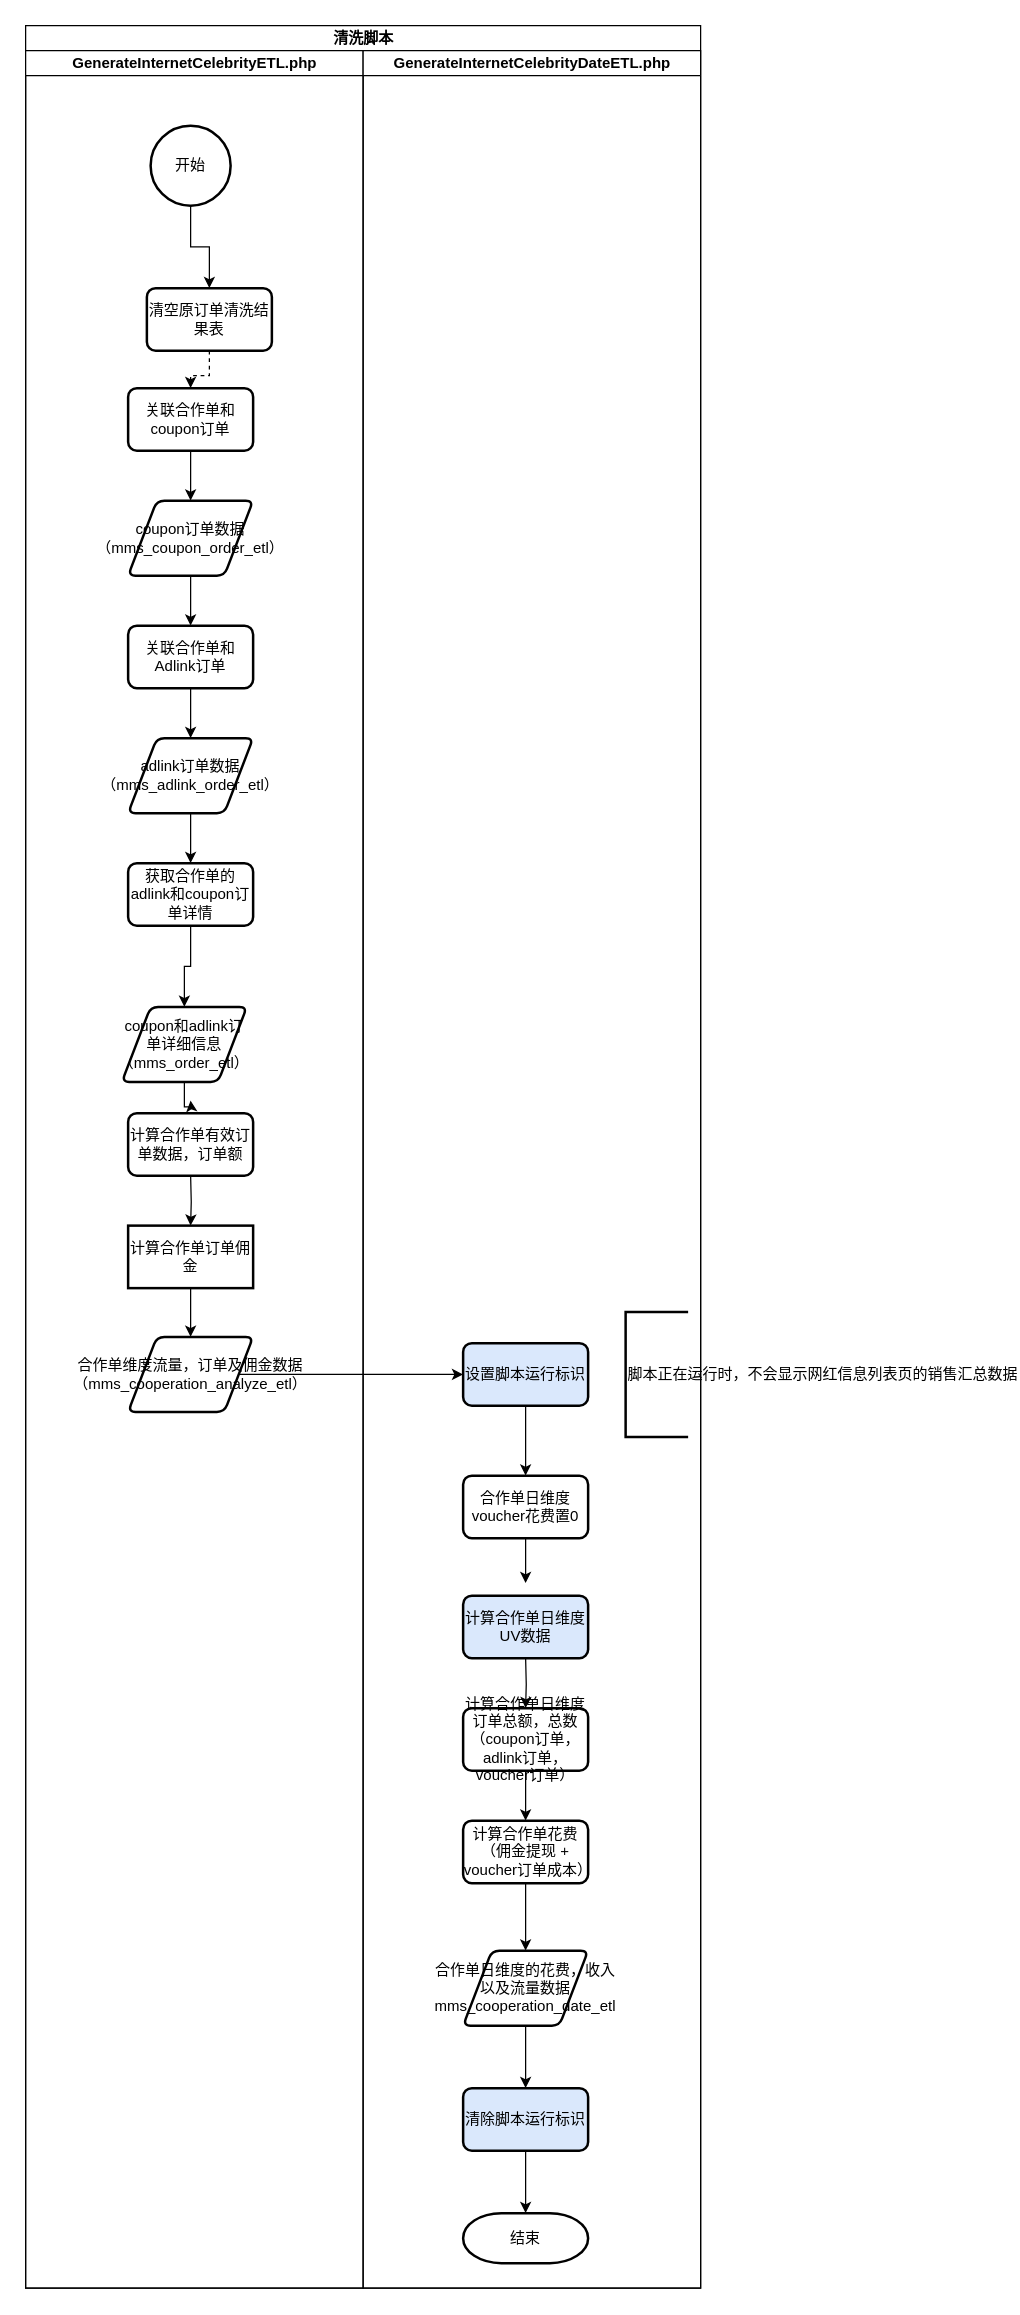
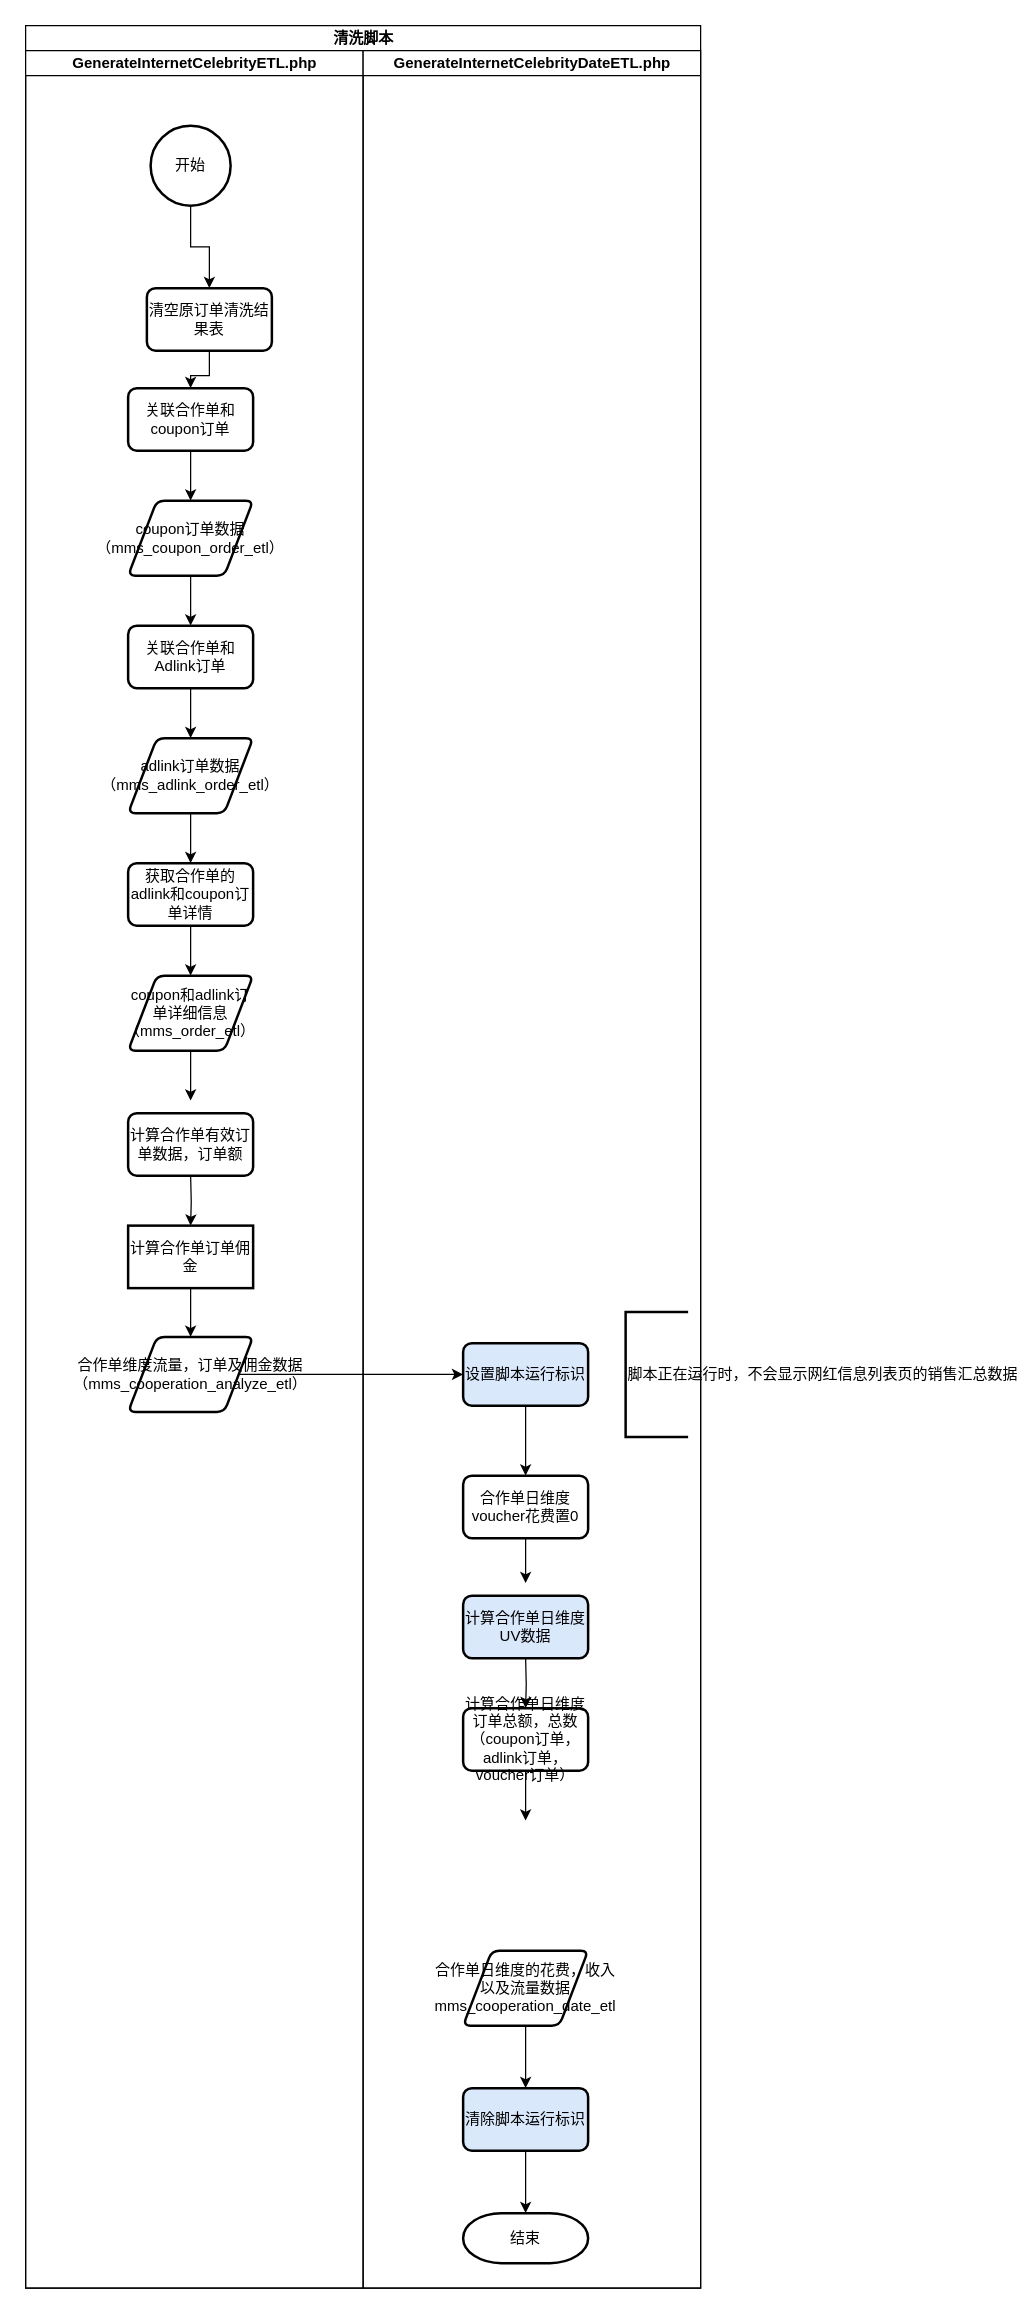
- <mxCell id="13" style="edgeStyle=orthogonalEdgeStyle;rounded=0;orthogonalLoop=1;jettySize=auto;html=1;entryX=0.5;entryY=0;entryDx=0;entryDy=0;dashed=1;" edge="1" parent="3" source="14" target="10"><mxGeometry relative="1" as="geometry" /></mxCell>
+ <mxCell id="13" style="edgeStyle=orthogonalEdgeStyle;rounded=0;orthogonalLoop=1;jettySize=auto;html=1;entryX=0.5;entryY=0;entryDx=0;entryDy=0;" edge="1" parent="3" source="14" target="10"><mxGeometry relative="1" as="geometry" /></mxCell>
- <mxCell id="18" value="coupon和adlink订单详细信息（mms_order_etl）" style="shape=parallelogram;html=1;strokeWidth=2;perimeter=parallelogramPerimeter;whiteSpace=wrap;rounded=1;arcSize=12;size=0.23;" vertex="1" parent="3"><mxGeometry x="77" y="765" width="100" height="60" as="geometry" /></mxCell>
+ <mxCell id="18" value="coupon和adlink订单详细信息（mms_order_etl）" style="shape=parallelogram;html=1;strokeWidth=2;perimeter=parallelogramPerimeter;whiteSpace=wrap;rounded=1;arcSize=12;size=0.23;" vertex="1" parent="3"><mxGeometry x="82" y="740" width="100" height="60" as="geometry" /></mxCell>
- <mxCell id="31" value="计算合作单花费（佣金提现 + voucher订单成本）" style="rounded=1;whiteSpace=wrap;html=1;absoluteArcSize=1;arcSize=14;strokeWidth=2;" vertex="1" parent="24"><mxGeometry x="80" y="1416" width="100" height="50" as="geometry" /></mxCell>
- <mxCell id="30" style="edgeStyle=orthogonalEdgeStyle;rounded=0;orthogonalLoop=1;jettySize=auto;html=1;entryX=0.5;entryY=0;entryDx=0;entryDy=0;" edge="1" parent="24" source="31" target="39"><mxGeometry relative="1" as="geometry" /></mxCell>
